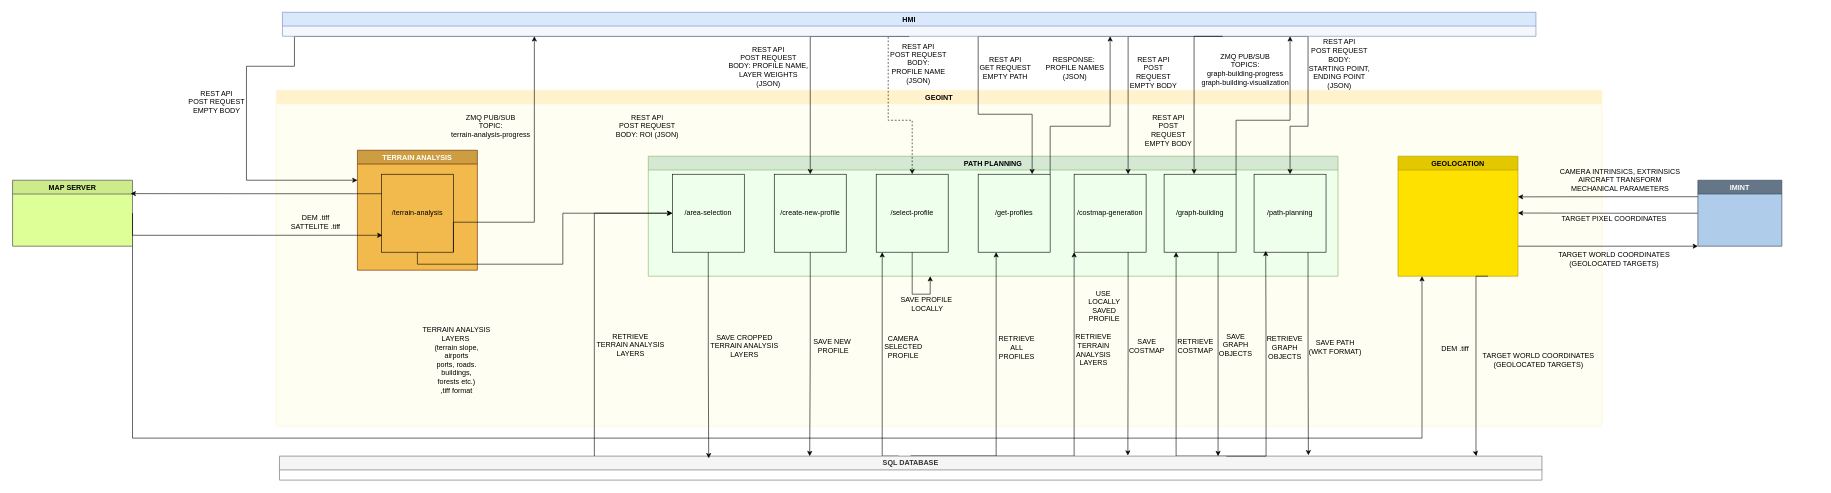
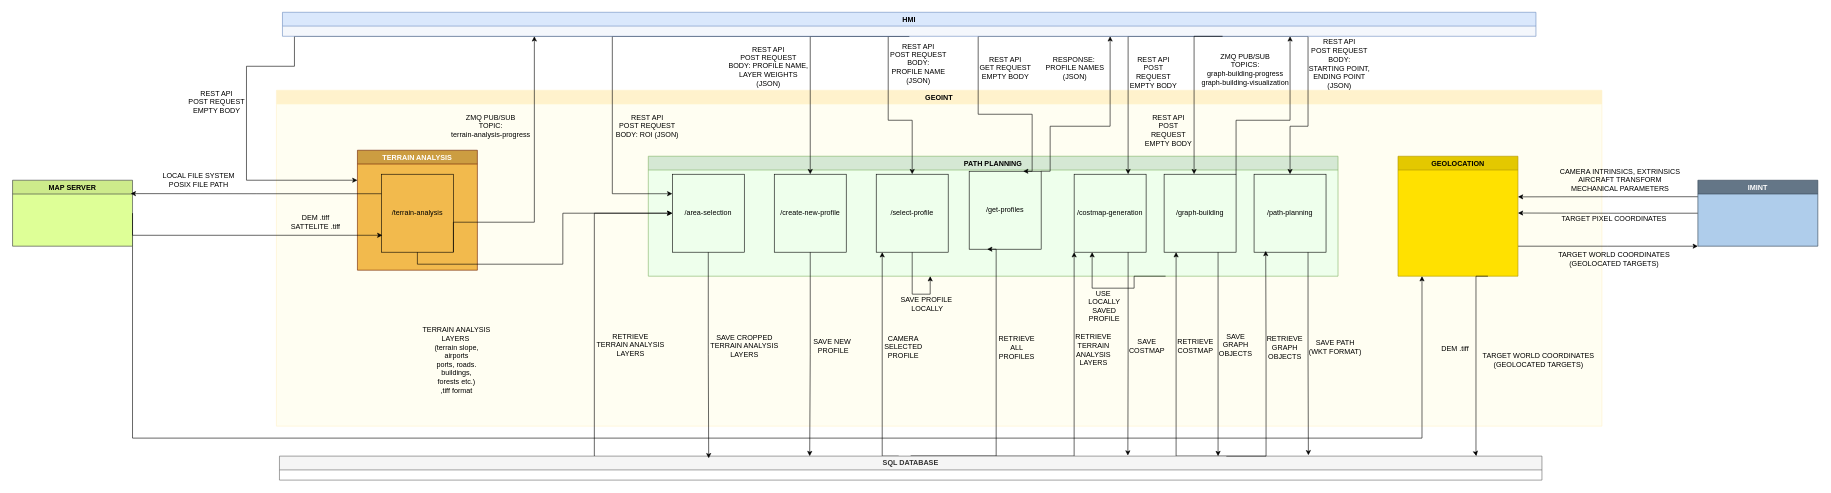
- <mxCell id="65" value="REST API&lt;br&gt;GET REQUEST&lt;div&gt;EMPTY PATH&lt;/div&gt;" style="text;html=1;align=center;verticalAlign=middle;resizable=0;points=[];autosize=1;strokeColor=none;fillColor=none;" vertex="1" parent="1"><mxGeometry x="1620" y="83" width="110" height="60" as="geometry" /></mxCell>
+ <mxCell id="65" value="REST API&lt;br&gt;GET REQUEST&lt;div&gt;EMPTY BODY&lt;/div&gt;" style="text;html=1;align=center;verticalAlign=middle;resizable=0;points=[];autosize=1;strokeColor=none;fillColor=none;" vertex="1" parent="1"><mxGeometry x="1620" y="83" width="110" height="60" as="geometry" /></mxCell>
- <mxCell id="43" style="edgeStyle=orthogonalEdgeStyle;rounded=0;orthogonalLoop=1;jettySize=auto;html=1;exitX=0.5;exitY=1;exitDx=0;exitDy=0;entryX=0.5;entryY=0;entryDx=0;entryDy=0;dashed=1;" edge="1" parent="1" source="47" target="9"><mxGeometry relative="1" as="geometry"><Array as="points"><mxPoint x="1480" y="60" /><mxPoint x="1480" y="200" /><mxPoint x="1520" y="200" /></Array></mxGeometry></mxCell>
+ <mxCell id="43" style="edgeStyle=orthogonalEdgeStyle;rounded=0;orthogonalLoop=1;jettySize=auto;html=1;exitX=0.5;exitY=1;exitDx=0;exitDy=0;entryX=0.5;entryY=0;entryDx=0;entryDy=0;" edge="1" parent="1" source="47" target="9"><mxGeometry relative="1" as="geometry"><Array as="points"><mxPoint x="1480" y="60" /><mxPoint x="1480" y="200" /><mxPoint x="1520" y="200" /></Array></mxGeometry></mxCell>
+ <mxCell id="51" value="LOCAL FILE SYSTEM&lt;br&gt;POSIX FILE PATH" style="text;html=1;align=center;verticalAlign=middle;resizable=0;points=[];autosize=1;strokeColor=none;fillColor=none;" vertex="1" parent="1"><mxGeometry x="260" y="280" width="140" height="40" as="geometry" /></mxCell>
+ <mxCell id="41" style="edgeStyle=orthogonalEdgeStyle;rounded=0;orthogonalLoop=1;jettySize=auto;html=1;exitX=0.5;exitY=1;exitDx=0;exitDy=0;entryX=0;entryY=0.25;entryDx=0;entryDy=0;" edge="1" parent="1" source="47" target="6"><mxGeometry relative="1" as="geometry"><Array as="points"><mxPoint x="1020" y="60" /><mxPoint x="1020" y="323" /></Array></mxGeometry></mxCell>
- <mxCell id="11" value="/get-profiles" style="rounded=0;whiteSpace=wrap;html=1;fillColor=none;" vertex="1" parent="5"><mxGeometry x="550" y="30" width="120" height="130" as="geometry" /></mxCell>
+ <mxCell id="11" value="/get-profiles" style="rounded=0;whiteSpace=wrap;html=1;fillColor=none;" vertex="1" parent="5"><mxGeometry x="535" y="25" width="120" height="130" as="geometry" /></mxCell>
- <mxCell id="77" value="IMINT" style="swimlane;whiteSpace=wrap;html=1;startSize=23;fillColor=#647687;fontColor=#ffffff;strokeColor=#314354;swimlaneFillColor=#AFCDEB;" vertex="1" parent="1"><mxGeometry x="2830" y="300" width="140" height="110" as="geometry" /></mxCell>
+ <mxCell id="77" value="IMINT" style="swimlane;whiteSpace=wrap;html=1;startSize=23;fillColor=#647687;fontColor=#ffffff;strokeColor=#314354;swimlaneFillColor=#AFCDEB;" vertex="1" parent="1"><mxGeometry x="2830" y="300" width="200" height="110" as="geometry" /></mxCell>
+ <mxCell id="15" style="edgeStyle=orthogonalEdgeStyle;rounded=0;orthogonalLoop=1;jettySize=auto;html=1;exitX=0.75;exitY=1;exitDx=0;exitDy=0;entryX=0.25;entryY=1;entryDx=0;entryDy=0;jumpStyle=none;" edge="1" parent="5" source="5" target="12"><mxGeometry relative="1" as="geometry"><Array as="points"><mxPoint x="810" y="200" /><mxPoint x="810" y="220" /><mxPoint x="740" y="220" /></Array></mxGeometry></mxCell>
